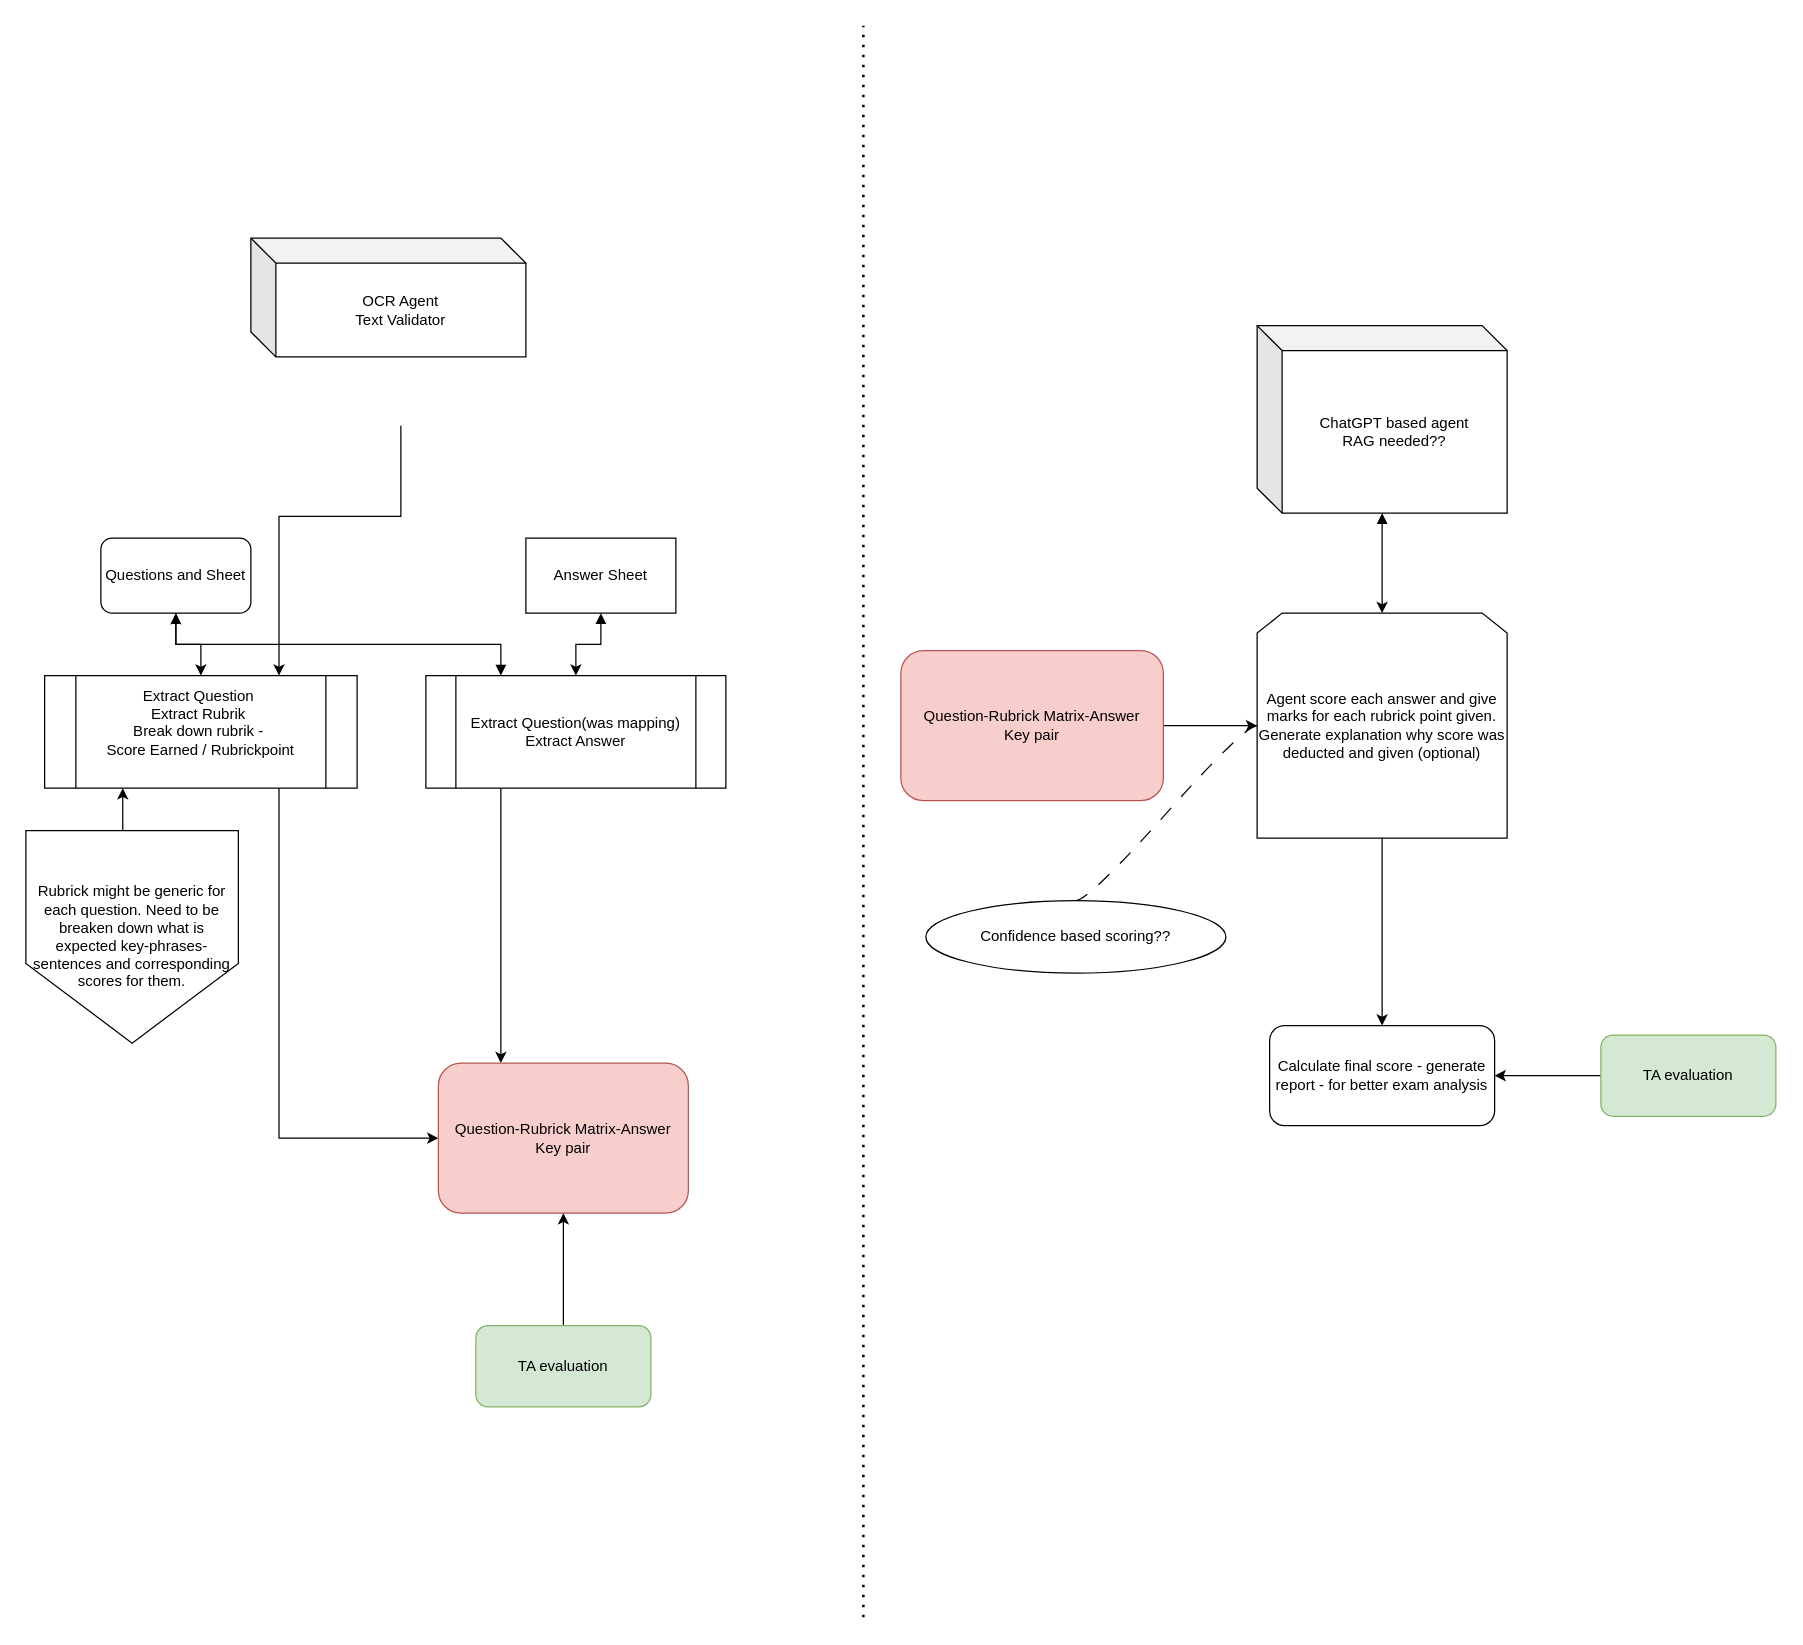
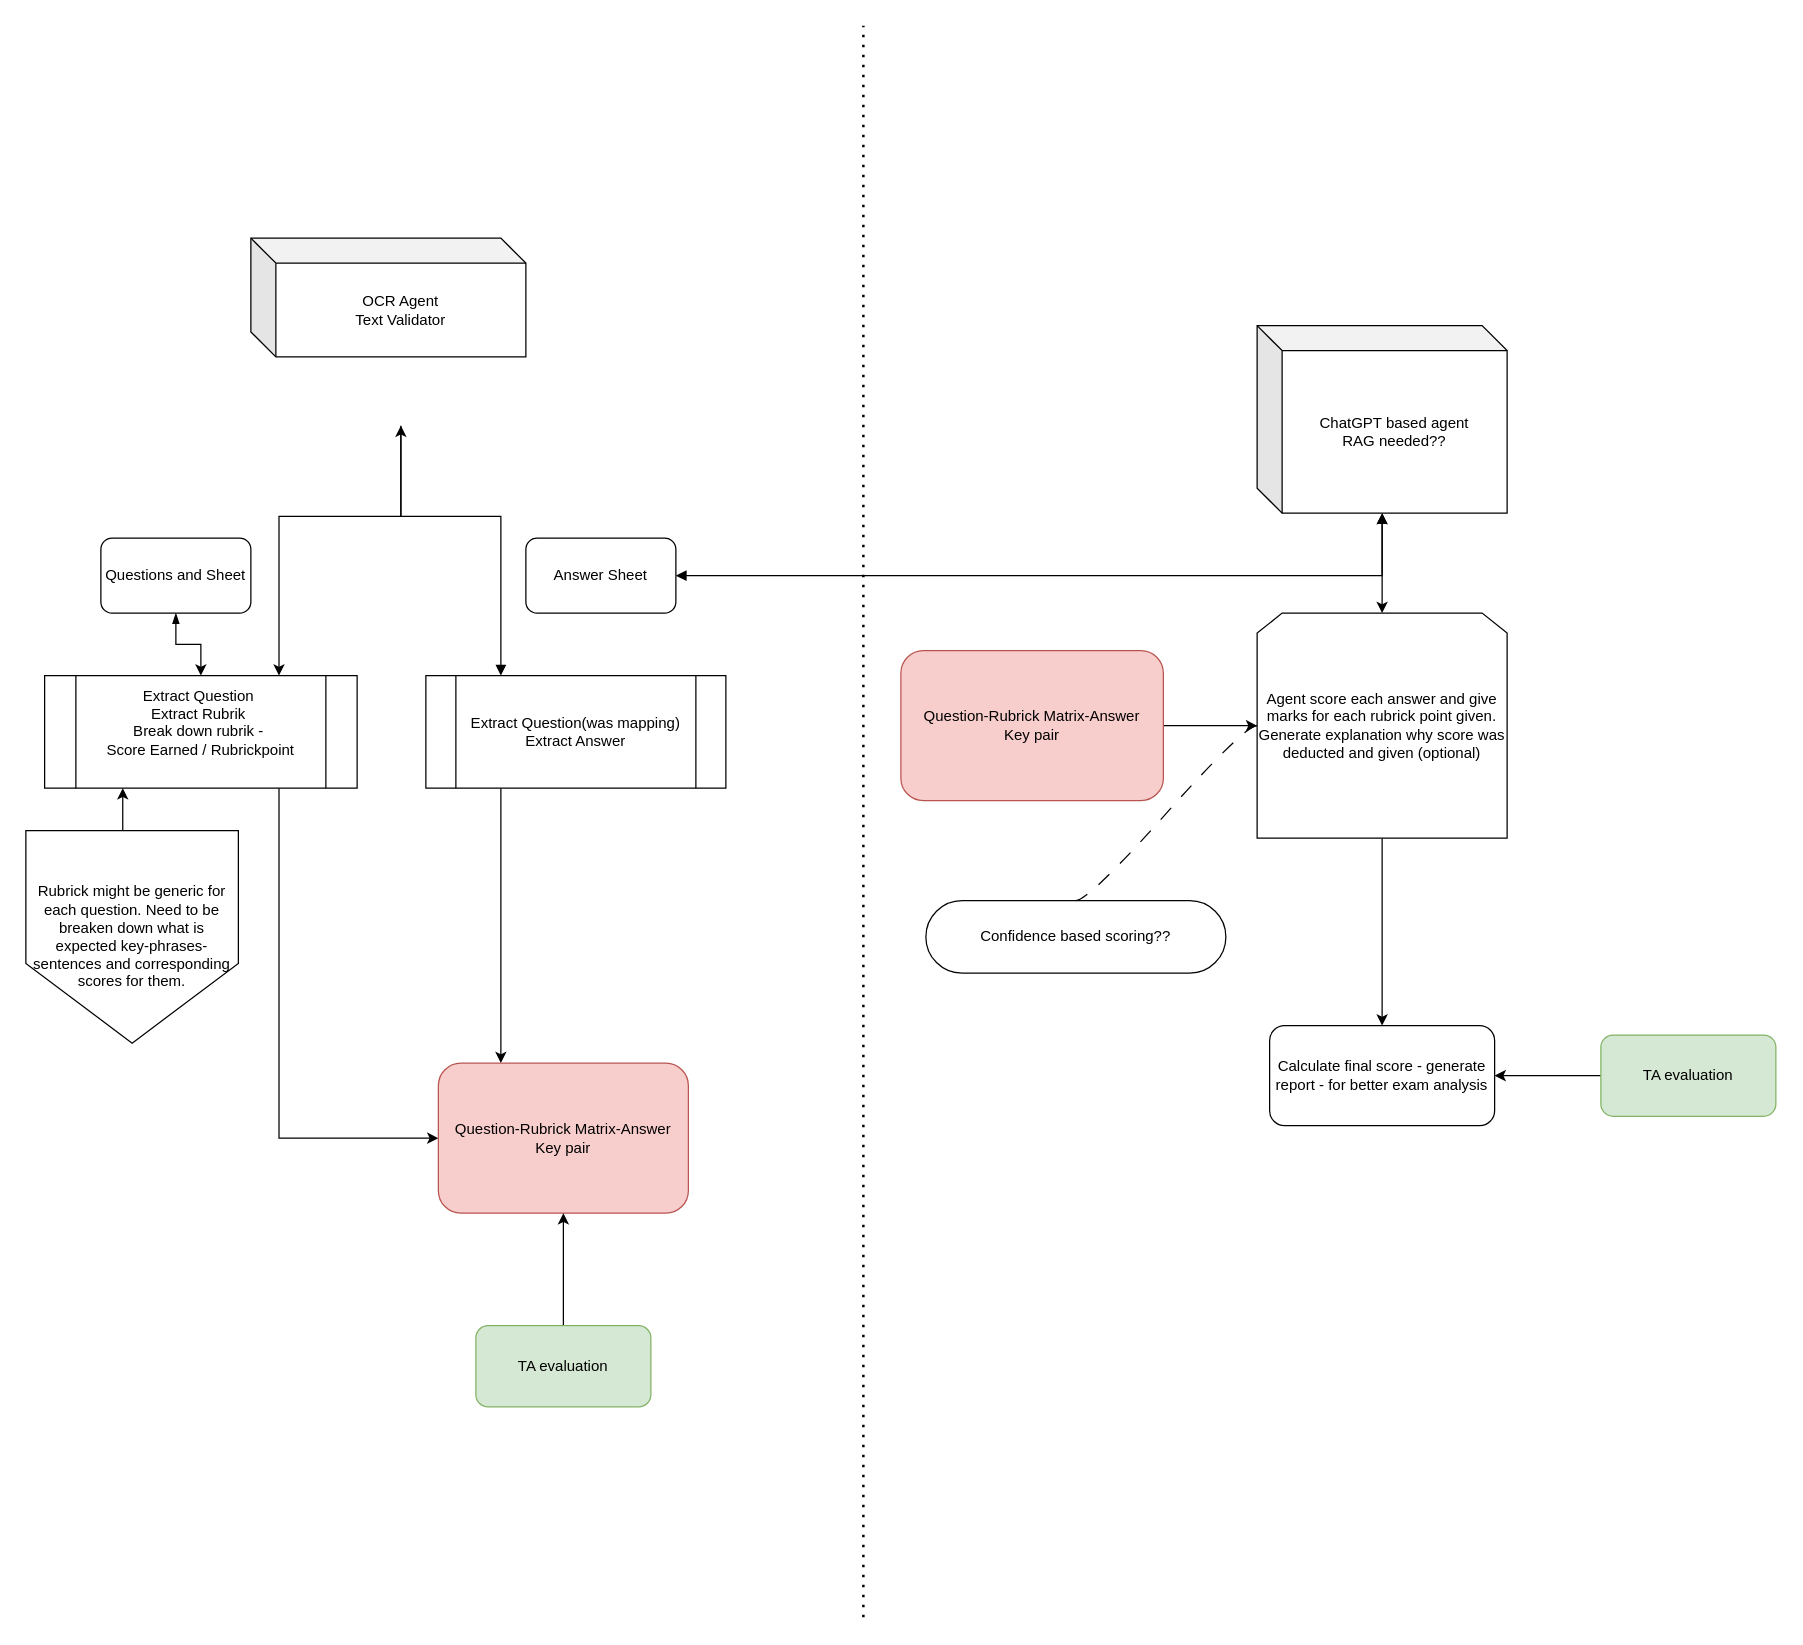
- <mxCell id="7" value="Answer Sheet" style="whiteSpace=wrap;html=1;rounded=0;" vertex="1" parent="1"><mxGeometry x="420" y="430" width="120" height="60" as="geometry" /></mxCell>
+ <mxCell id="7" value="Answer Sheet" style="rounded=1;whiteSpace=wrap;html=1;" vertex="1" parent="1"><mxGeometry x="420" y="430" width="120" height="60" as="geometry" /></mxCell>
- <mxCell id="8" style="edgeStyle=orthogonalEdgeStyle;rounded=0;orthogonalLoop=1;jettySize=auto;html=1;exitX=0.25;exitY=0;exitDx=0;exitDy=0;startArrow=block;startFill=1;" edge="1" parent="1" source="10" target="3"><mxGeometry relative="1" as="geometry"><mxPoint x="330" y="340" as="targetPoint" /></mxGeometry></mxCell>
+ <mxCell id="8" style="edgeStyle=orthogonalEdgeStyle;rounded=0;orthogonalLoop=1;jettySize=auto;html=1;exitX=0.25;exitY=0;exitDx=0;exitDy=0;startArrow=block;startFill=1;entryX=0;entryY=0;entryDx=120;entryDy=150;entryPerimeter=0;" edge="1" parent="1" source="10" target="24"><mxGeometry relative="1" as="geometry"><mxPoint x="330" y="340" as="targetPoint" /></mxGeometry></mxCell>
- <mxCell id="6" style="edgeStyle=orthogonalEdgeStyle;rounded=0;orthogonalLoop=1;jettySize=auto;html=1;entryX=0.5;entryY=0;entryDx=0;entryDy=0;startArrow=block;startFill=1;" edge="1" parent="1" source="7" target="10"><mxGeometry relative="1" as="geometry" /></mxCell>
+ <mxCell id="6" style="edgeStyle=orthogonalEdgeStyle;rounded=0;orthogonalLoop=1;jettySize=auto;html=1;startArrow=block;startFill=1;" edge="1" parent="1" source="7" target="22"><mxGeometry relative="1" as="geometry" /></mxCell>
- <mxCell id="18" value="Confidence based scoring??" style="ellipse;whiteSpace=wrap;html=1;arcSize=50;align=center;verticalAlign=middle;strokeWidth=1;autosize=1;spacing=4;treeFolding=1;treeMoving=1;newEdgeStyle={&quot;edgeStyle&quot;:&quot;entityRelationEdgeStyle&quot;,&quot;startArrow&quot;:&quot;none&quot;,&quot;endArrow&quot;:&quot;none&quot;,&quot;segment&quot;:10,&quot;curved&quot;:1,&quot;sourcePerimeterSpacing&quot;:0,&quot;targetPerimeterSpacing&quot;:0};" vertex="1" parent="1"><mxGeometry x="740" y="720" width="240" height="58" as="geometry" /></mxCell>
+ <mxCell id="18" value="Confidence based scoring??" style="whiteSpace=wrap;html=1;rounded=1;arcSize=50;align=center;verticalAlign=middle;strokeWidth=1;autosize=1;spacing=4;treeFolding=1;treeMoving=1;newEdgeStyle={&quot;edgeStyle&quot;:&quot;entityRelationEdgeStyle&quot;,&quot;startArrow&quot;:&quot;none&quot;,&quot;endArrow&quot;:&quot;none&quot;,&quot;segment&quot;:10,&quot;curved&quot;:1,&quot;sourcePerimeterSpacing&quot;:0,&quot;targetPerimeterSpacing&quot;:0};" vertex="1" parent="1"><mxGeometry x="740" y="720" width="240" height="58" as="geometry" /></mxCell>
